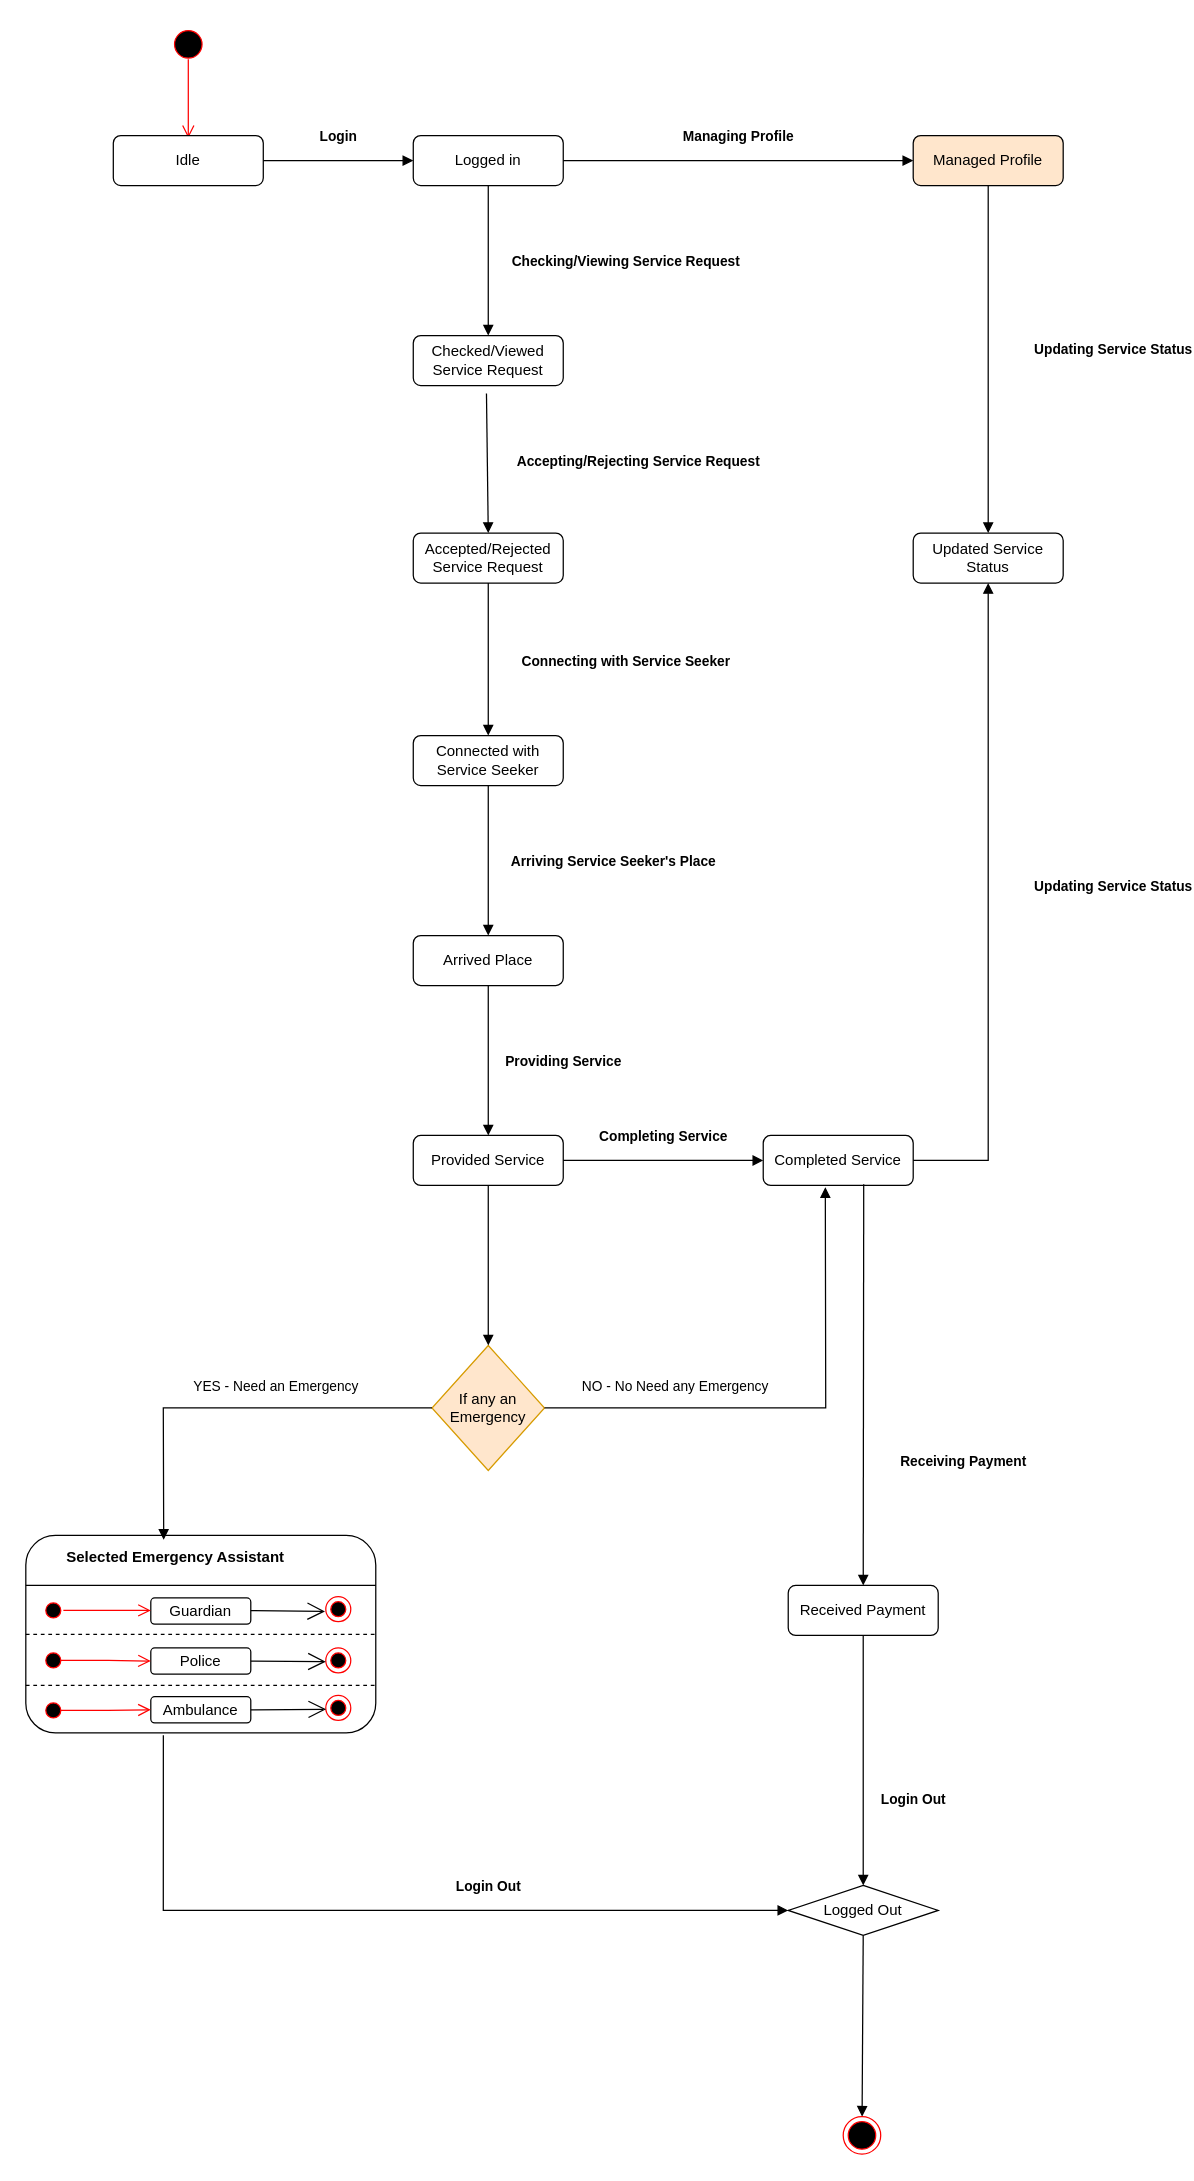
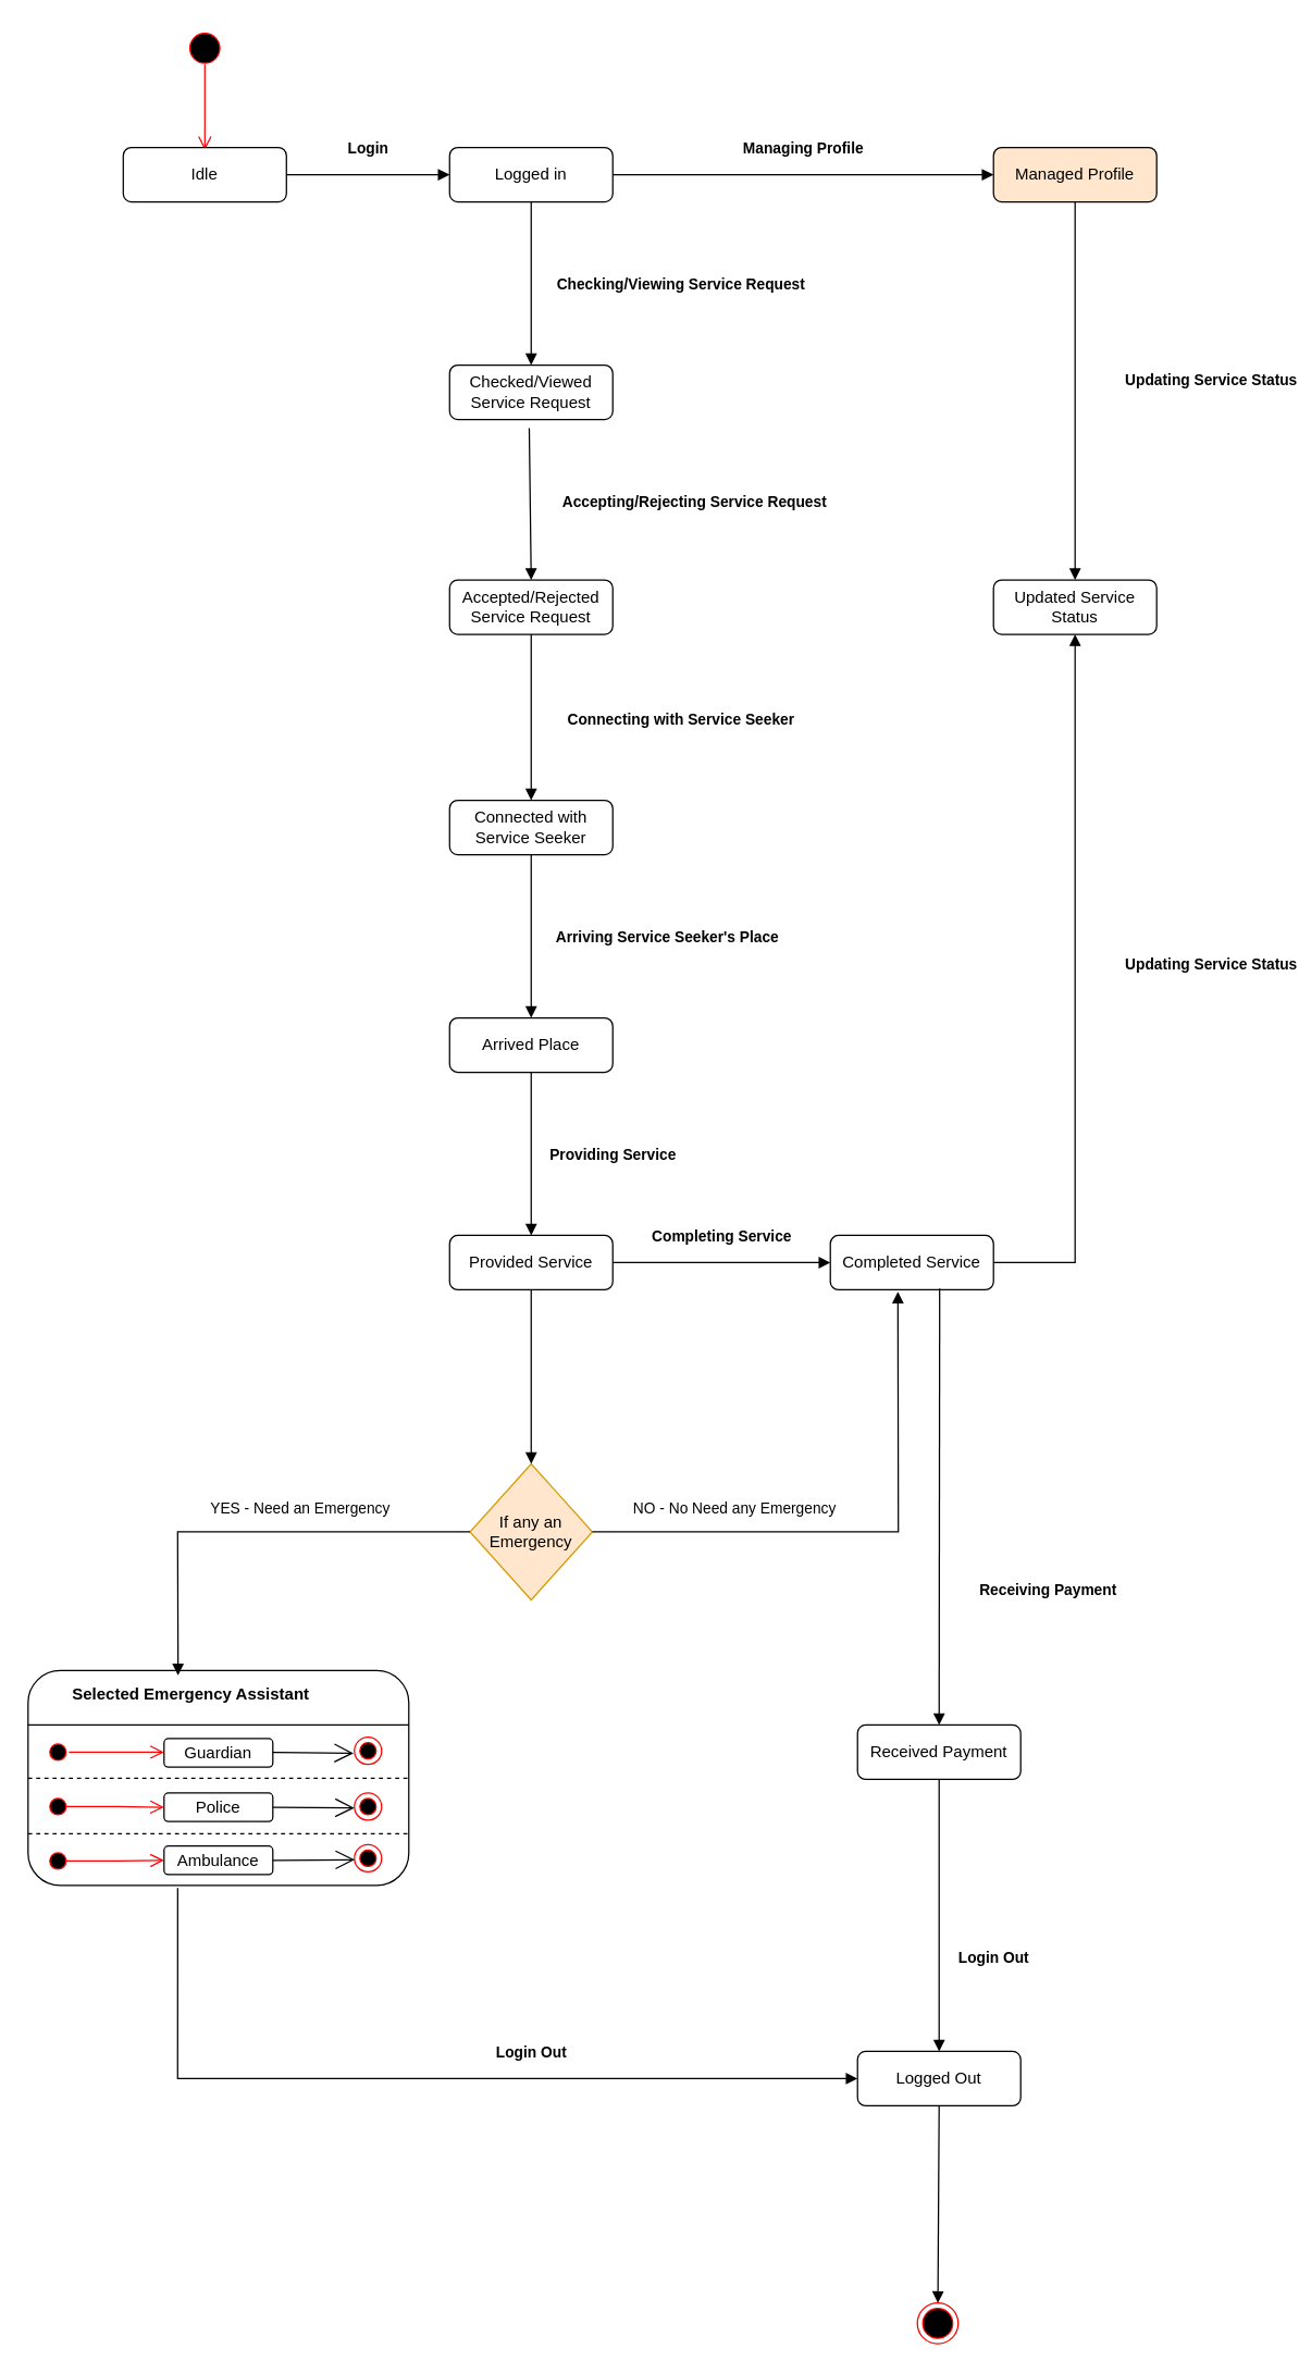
- <mxCell id="30" value="Logged Out" style="rhombus;whiteSpace=wrap;html=1;" vertex="1" parent="1"><mxGeometry x="630" y="1508" width="120" height="40" as="geometry" /></mxCell>
+ <mxCell id="30" value="Logged Out" style="rounded=1;whiteSpace=wrap;html=1;" vertex="1" parent="1"><mxGeometry x="630" y="1508" width="120" height="40" as="geometry" /></mxCell>
